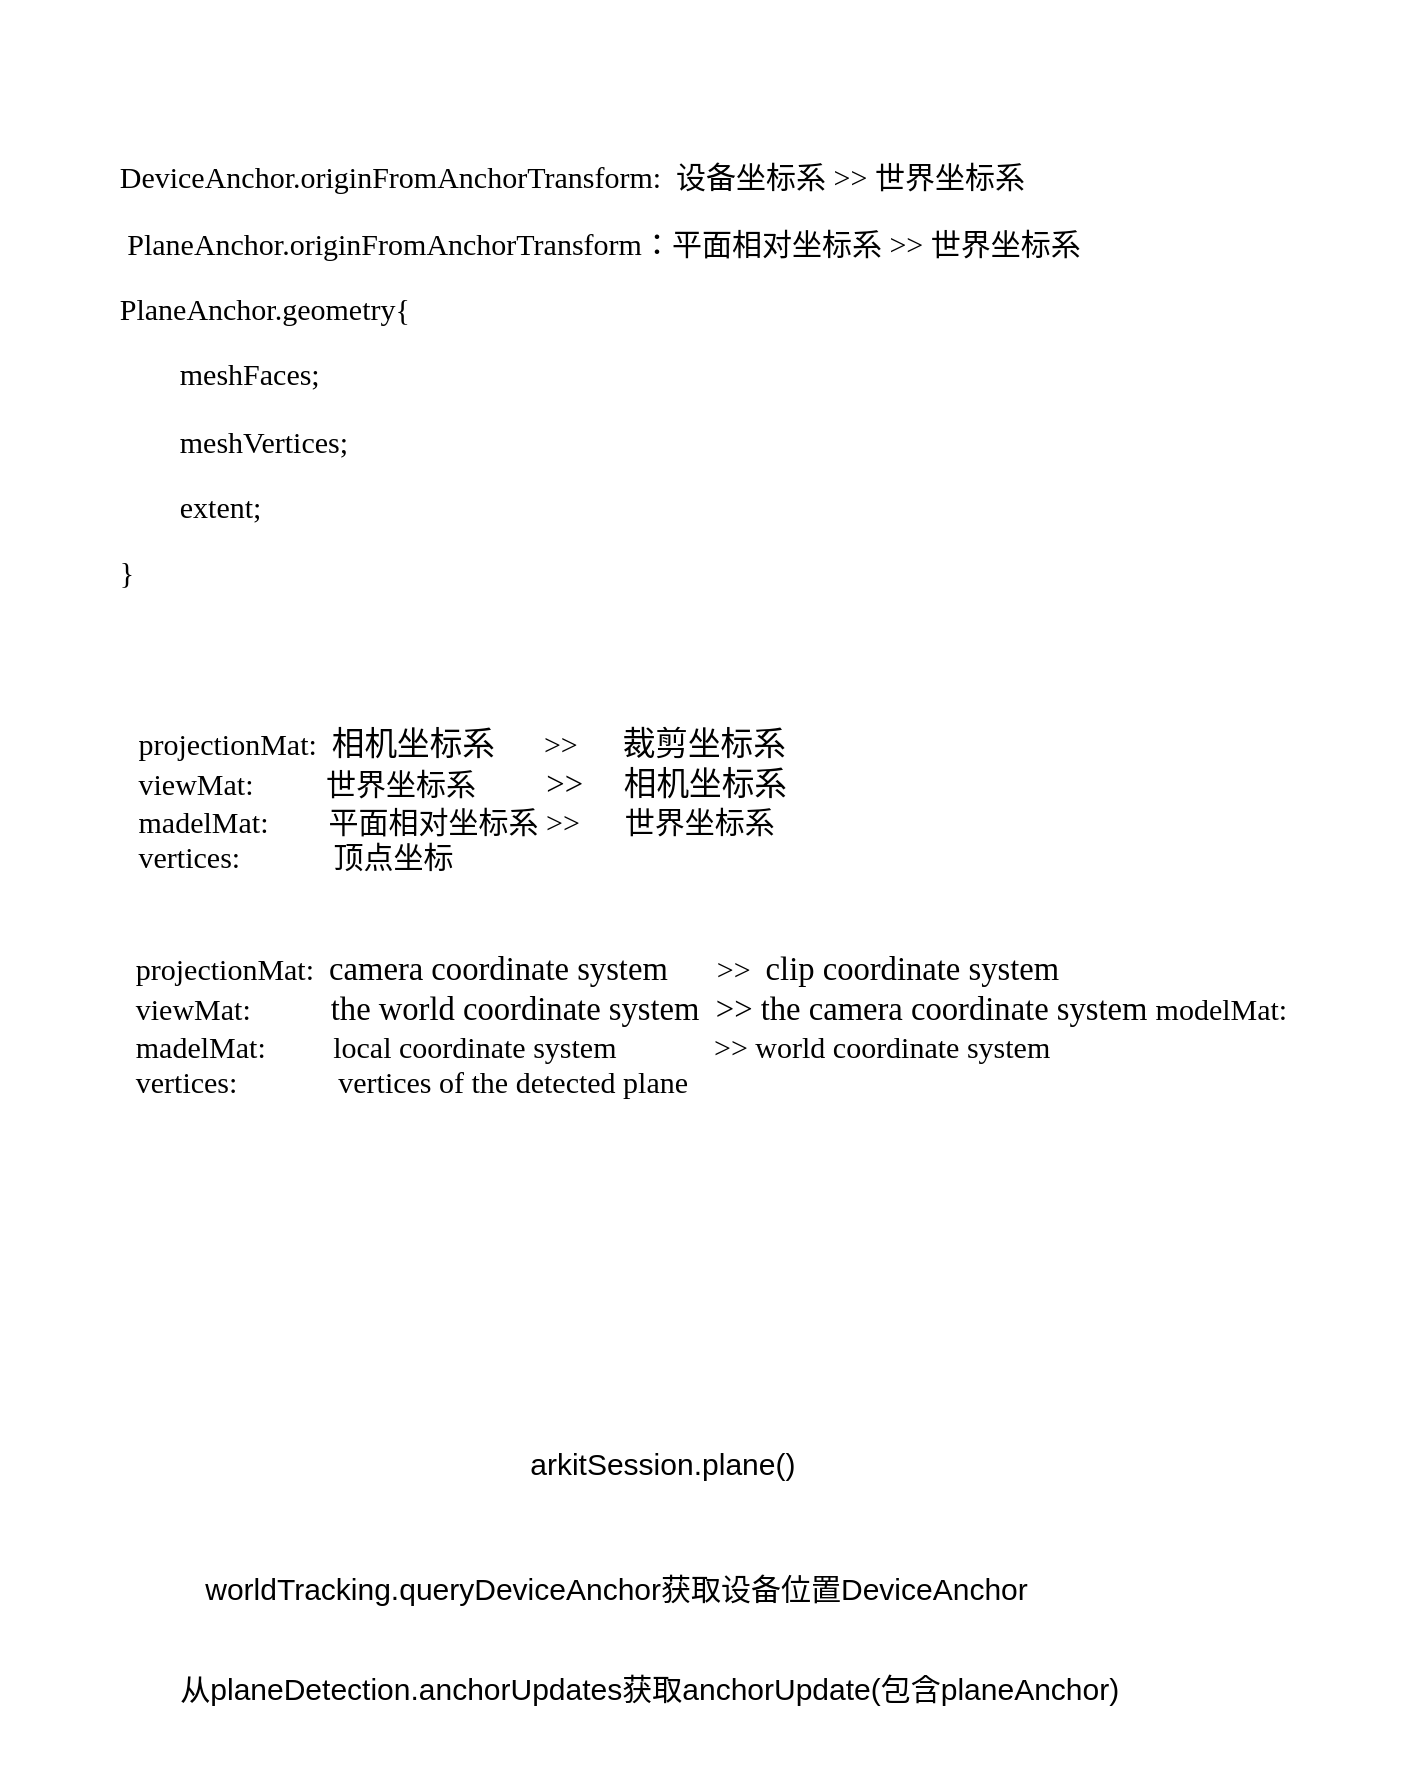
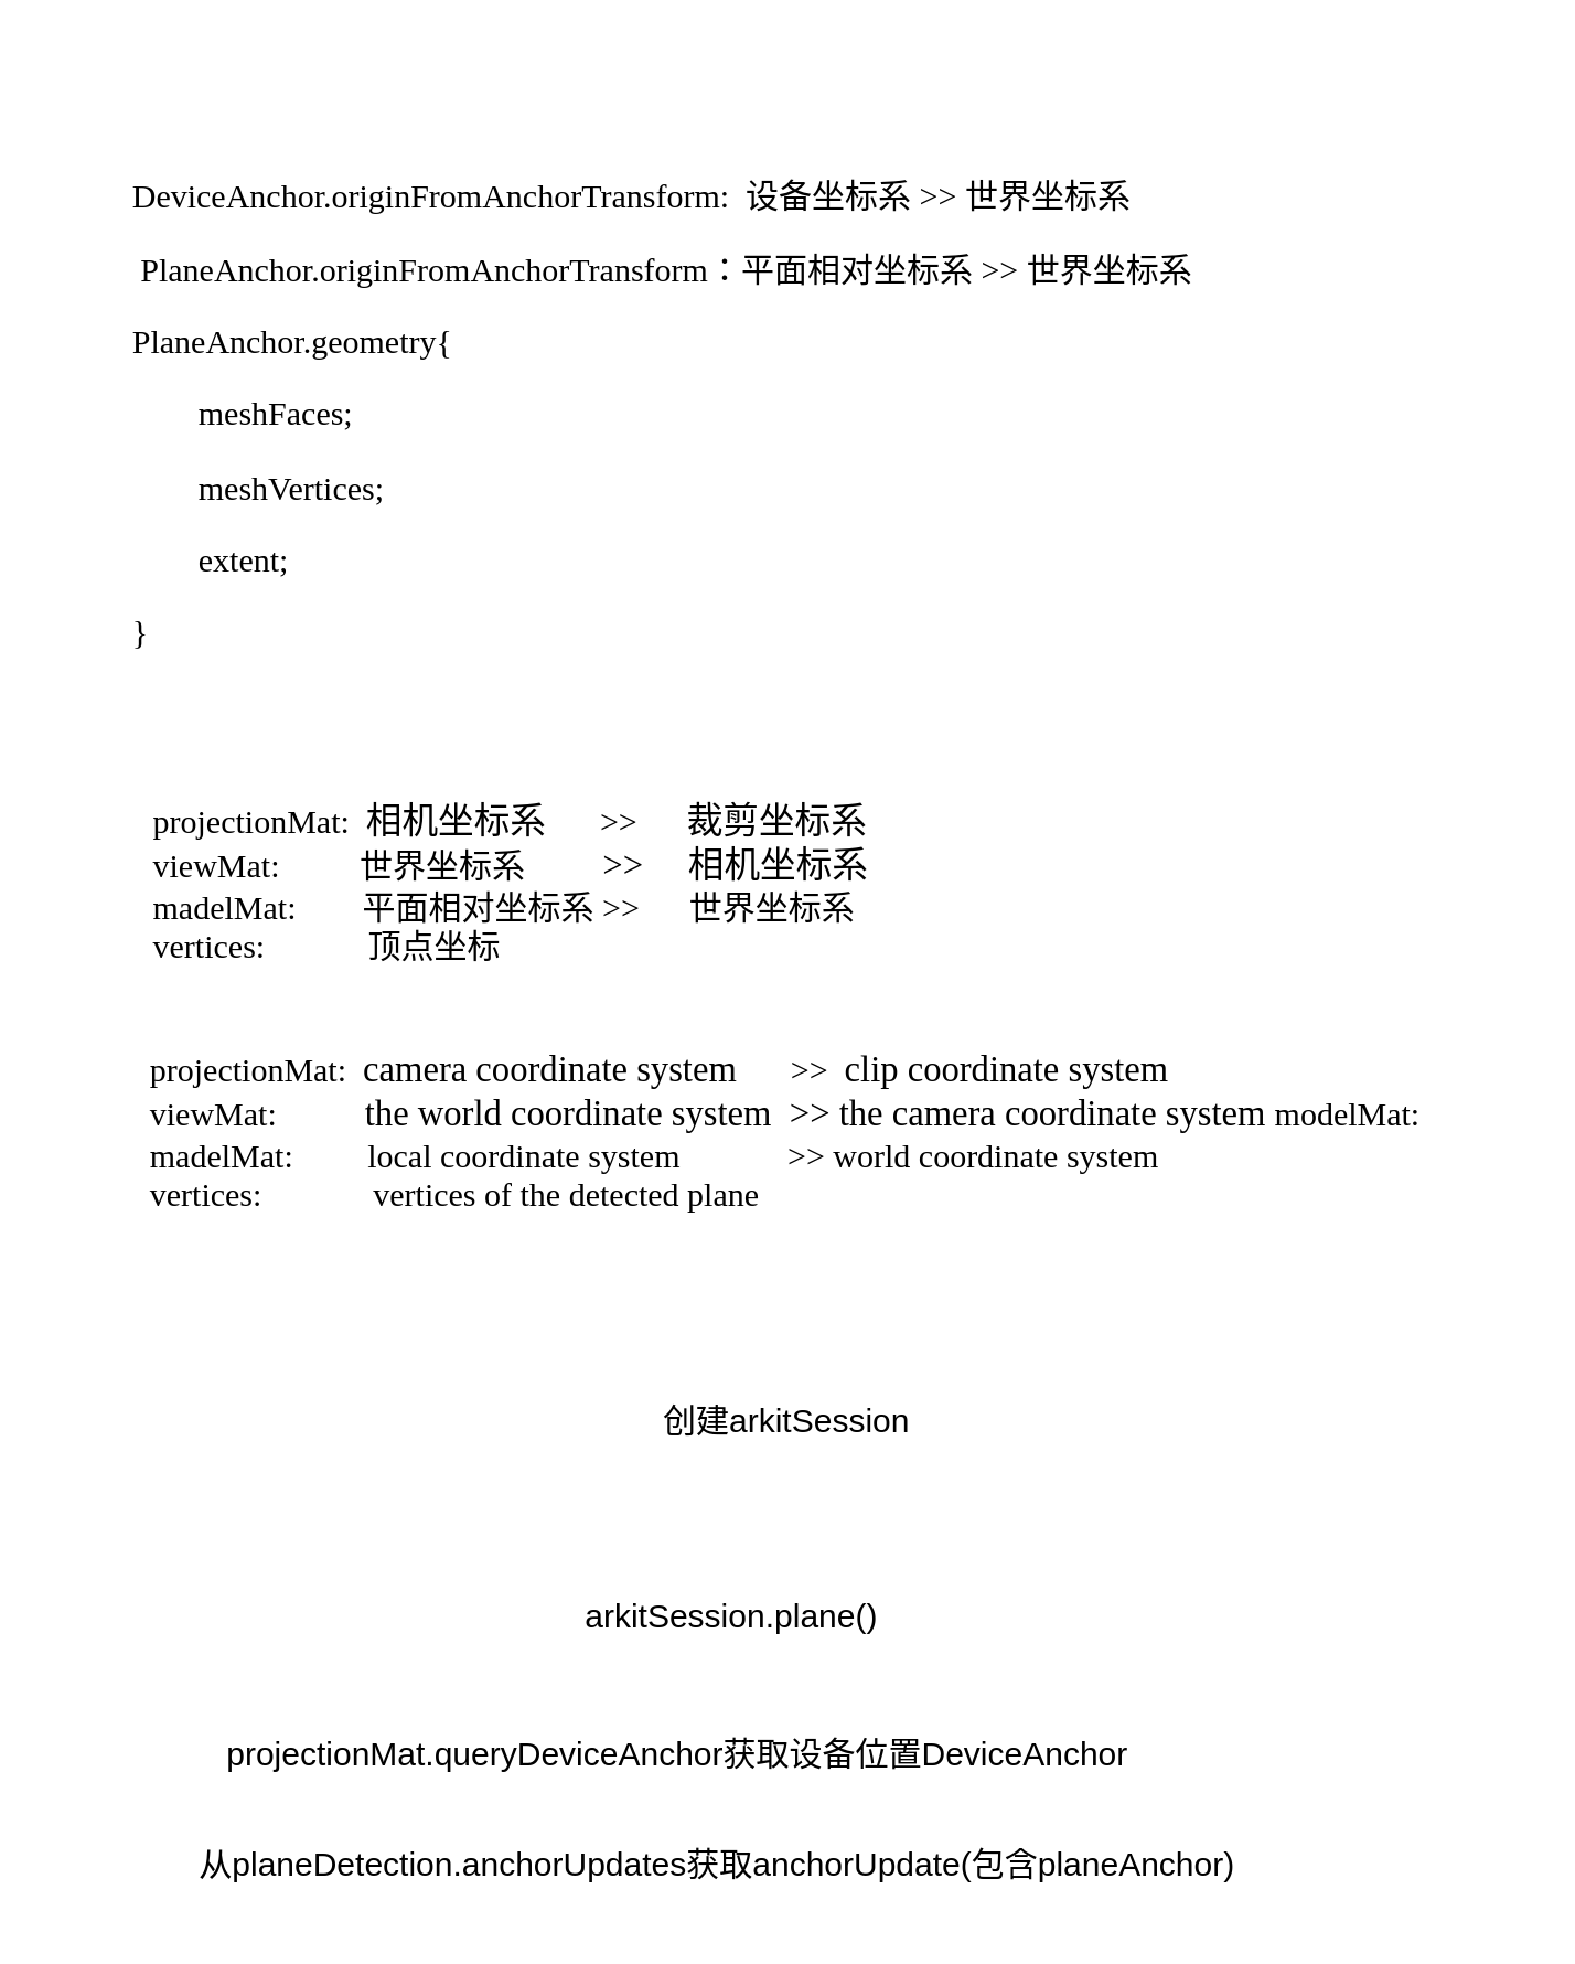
+ <mxCell id="5" value="创建&lt;span style=&quot;text-align: left; white-space: pre;&quot;&gt;arkitSession&lt;/span&gt;" style="text;html=1;align=center;verticalAlign=middle;whiteSpace=wrap;rounded=0;labelBackgroundColor=default;fontColor=default;fontFamily=Helvetica;fontSize=12;" vertex="1" parent="1"><mxGeometry x="210" y="500" width="150" height="30" as="geometry" /></mxCell>
- <mxCell id="7" value="&lt;div style=&quot;font-weight: normal; line-height: 19px; white-space: pre;&quot;&gt;&lt;div&gt;&lt;div style=&quot;line-height: 19px;&quot;&gt;worldTracking.&lt;span&gt;queryDeviceAnchor获取设备位置DeviceAnchor&lt;/span&gt;&lt;/div&gt;&lt;/div&gt;&lt;/div&gt;" style="text;whiteSpace=wrap;html=1;labelBackgroundColor=default;fontColor=default;fontFamily=Helvetica;fontSize=12;" vertex="1" parent="1"><mxGeometry x="80" y="620" width="465.5" height="40" as="geometry" /></mxCell>
+ <mxCell id="7" value="&lt;div style=&quot;font-weight: normal; line-height: 19px; white-space: pre;&quot;&gt;&lt;div&gt;&lt;div style=&quot;line-height: 19px;&quot;&gt;projectionMat.&lt;span&gt;queryDeviceAnchor获取设备位置DeviceAnchor&lt;/span&gt;&lt;/div&gt;&lt;/div&gt;&lt;/div&gt;" style="text;whiteSpace=wrap;html=1;labelBackgroundColor=default;fontColor=default;fontFamily=Helvetica;fontSize=12;" vertex="1" parent="1"><mxGeometry x="80" y="620" width="465.5" height="40" as="geometry" /></mxCell>
